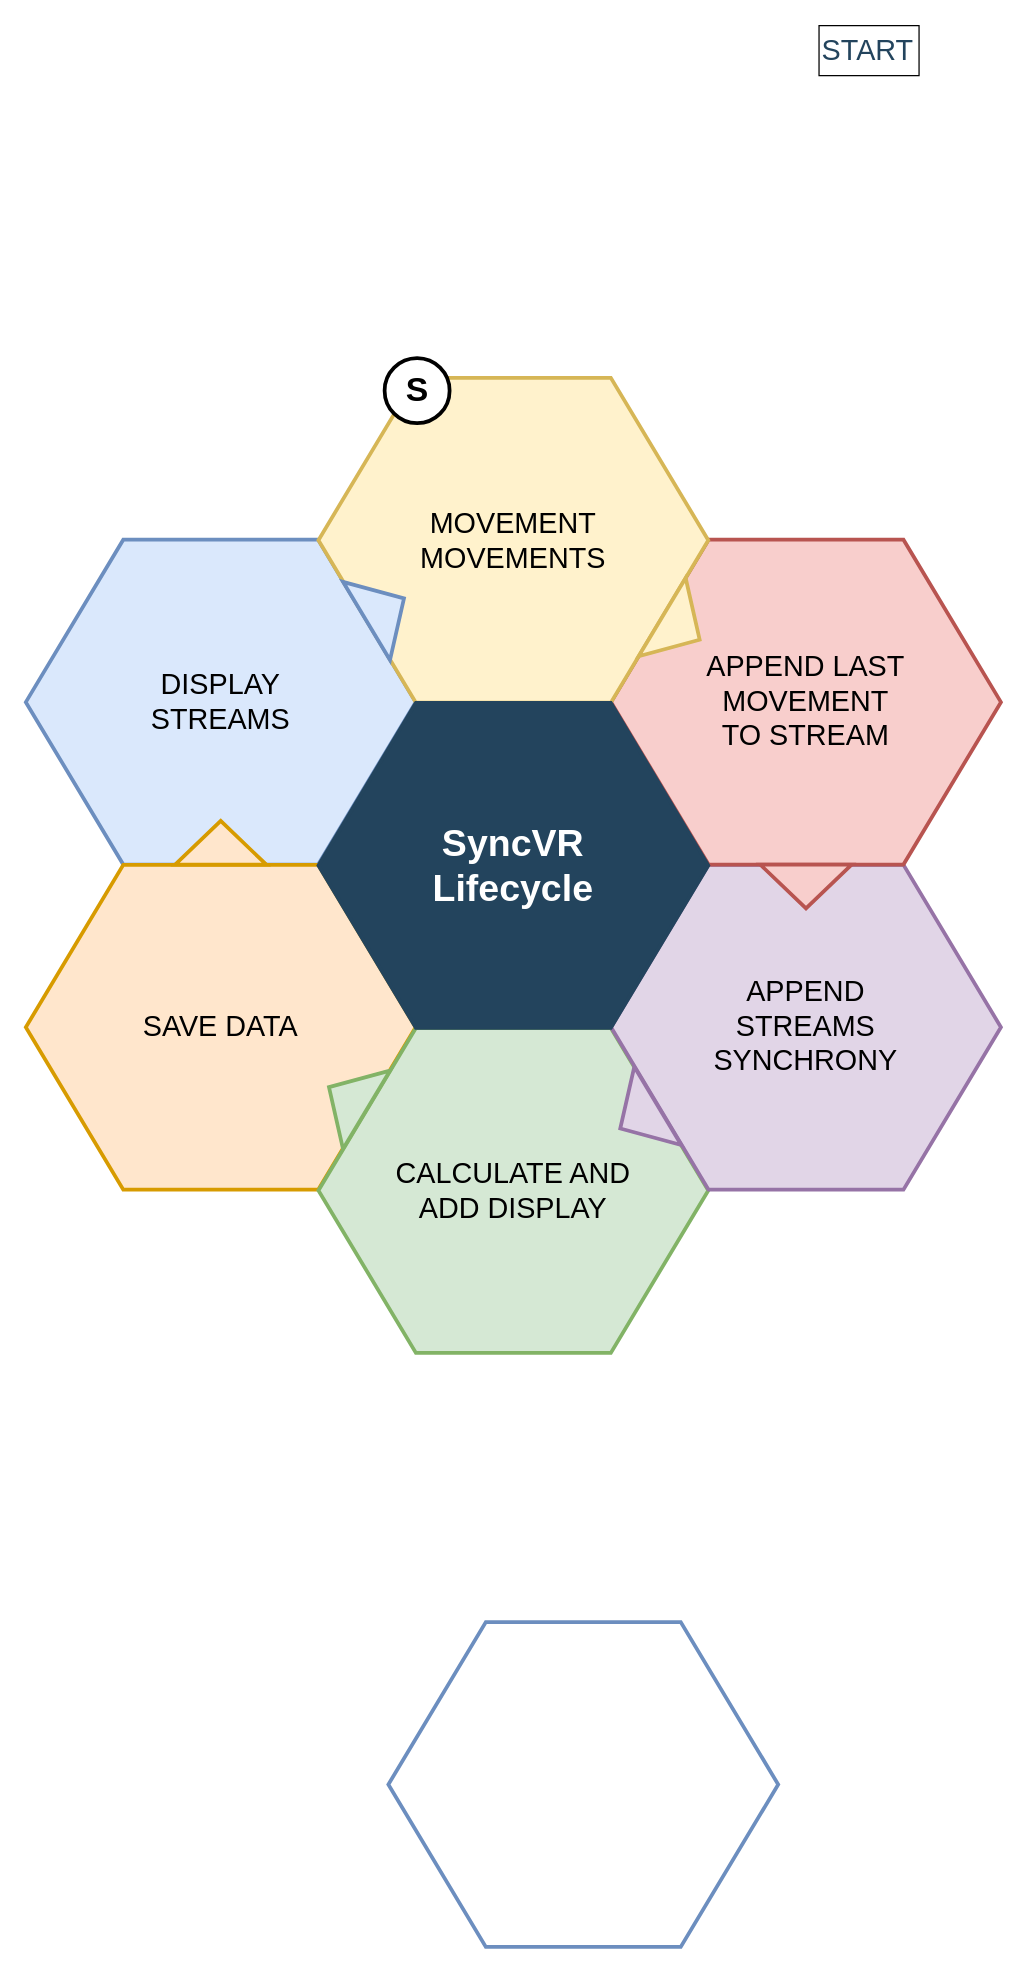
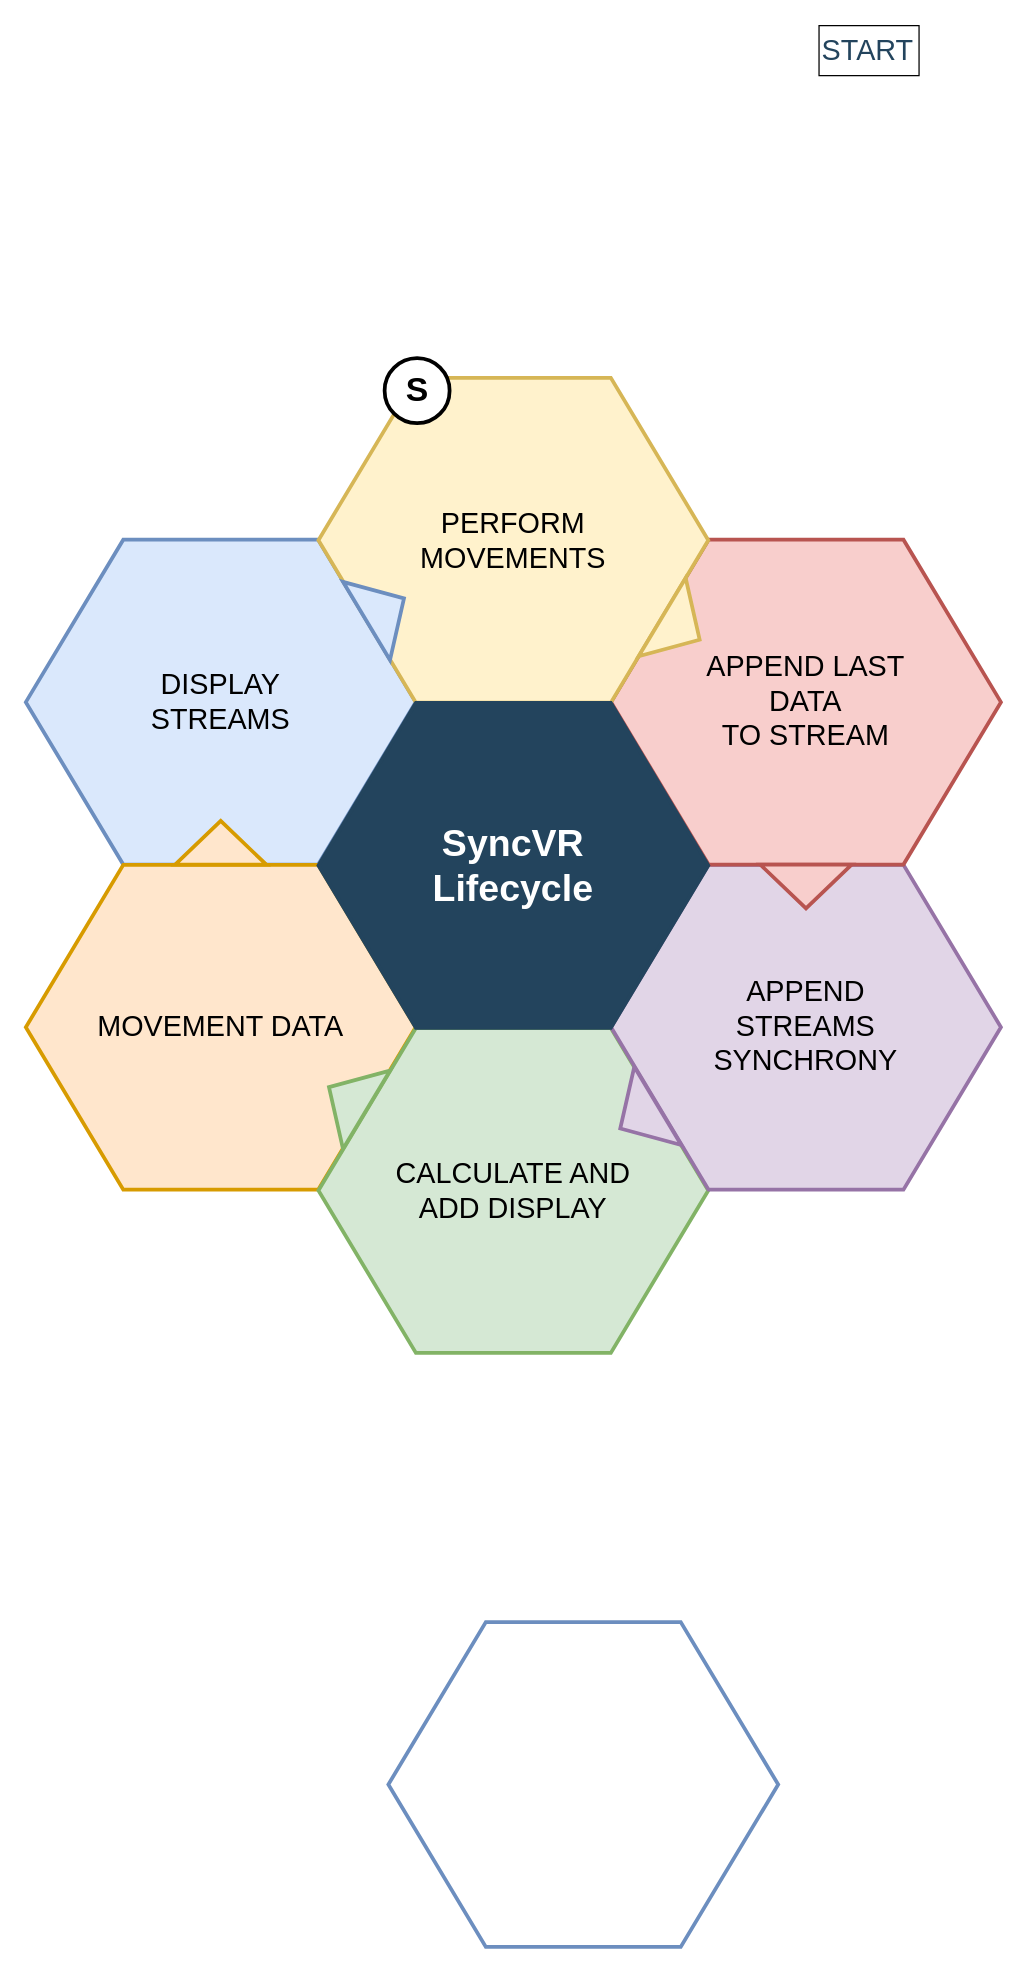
- <mxCell id="8" value="&lt;div&gt;MOVEMENT&lt;/div&gt;&lt;div&gt;MOVEMENTS&lt;/div&gt;" style="shape=hexagon;perimeter=hexagonPerimeter2;whiteSpace=wrap;html=1;shadow=0;labelBackgroundColor=none;strokeColor=#d6b656;fillColor=#fff2cc;fontFamily=Helvetica;fontSize=23;align=center;strokeWidth=3;" parent="1" vertex="1"><mxGeometry x="254.079" y="301.667" width="311.842" height="259.868" as="geometry" /></mxCell>
+ <mxCell id="8" value="&lt;div&gt;PERFORM&lt;/div&gt;&lt;div&gt;MOVEMENTS&lt;/div&gt;" style="shape=hexagon;perimeter=hexagonPerimeter2;whiteSpace=wrap;html=1;shadow=0;labelBackgroundColor=none;strokeColor=#d6b656;fillColor=#fff2cc;fontFamily=Helvetica;fontSize=23;align=center;strokeWidth=3;" parent="1" vertex="1"><mxGeometry x="254.079" y="301.667" width="311.842" height="259.868" as="geometry" /></mxCell>
- <mxCell id="7" value="&lt;div&gt;&lt;font style=&quot;font-size: 23px&quot;&gt;APPEND LAST&lt;/font&gt;&lt;/div&gt;&lt;div&gt;&lt;font style=&quot;font-size: 23px&quot;&gt;MOVEMENT&lt;/font&gt;&lt;/div&gt;&lt;div&gt;&lt;font style=&quot;font-size: 23px&quot;&gt;TO STREAM&lt;/font&gt;&lt;/div&gt;" style="shape=hexagon;perimeter=hexagonPerimeter2;whiteSpace=wrap;html=1;shadow=0;labelBackgroundColor=none;strokeColor=#b85450;fillColor=#f8cecc;fontFamily=Helvetica;fontSize=23;align=center;strokeWidth=3;" parent="1" vertex="1"><mxGeometry x="488.158" y="431.2" width="311.842" height="259.868" as="geometry" /></mxCell>
+ <mxCell id="7" value="&lt;div&gt;&lt;font style=&quot;font-size: 23px&quot;&gt;APPEND LAST&lt;/font&gt;&lt;/div&gt;&lt;div&gt;&lt;font style=&quot;font-size: 23px&quot;&gt;DATA&lt;/font&gt;&lt;/div&gt;&lt;div&gt;&lt;font style=&quot;font-size: 23px&quot;&gt;TO STREAM&lt;/font&gt;&lt;/div&gt;" style="shape=hexagon;perimeter=hexagonPerimeter2;whiteSpace=wrap;html=1;shadow=0;labelBackgroundColor=none;strokeColor=#b85450;fillColor=#f8cecc;fontFamily=Helvetica;fontSize=23;align=center;strokeWidth=3;" parent="1" vertex="1"><mxGeometry x="488.158" y="431.2" width="311.842" height="259.868" as="geometry" /></mxCell>
- <mxCell id="4" value="SAVE DATA" style="shape=hexagon;perimeter=hexagonPerimeter2;whiteSpace=wrap;html=1;shadow=0;labelBackgroundColor=none;strokeColor=#d79b00;fillColor=#ffe6cc;fontFamily=Helvetica;fontSize=23;align=center;strokeWidth=3;" parent="1" vertex="1"><mxGeometry x="20" y="691.265" width="311.842" height="259.868" as="geometry" /></mxCell>
+ <mxCell id="4" value="MOVEMENT DATA" style="shape=hexagon;perimeter=hexagonPerimeter2;whiteSpace=wrap;html=1;shadow=0;labelBackgroundColor=none;strokeColor=#d79b00;fillColor=#ffe6cc;fontFamily=Helvetica;fontSize=23;align=center;strokeWidth=3;" parent="1" vertex="1"><mxGeometry x="20" y="691.265" width="311.842" height="259.868" as="geometry" /></mxCell>
